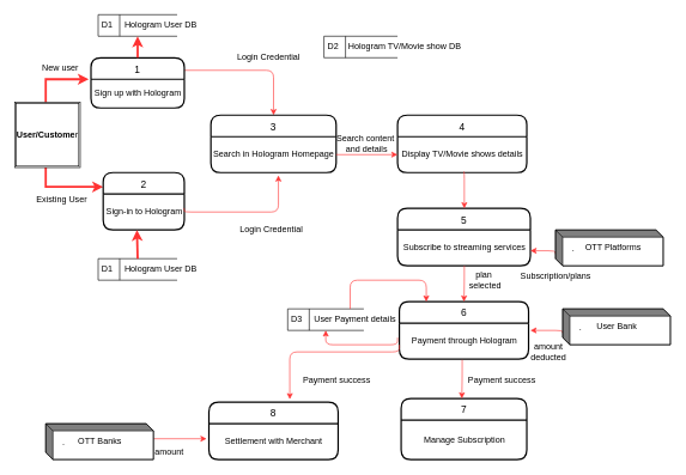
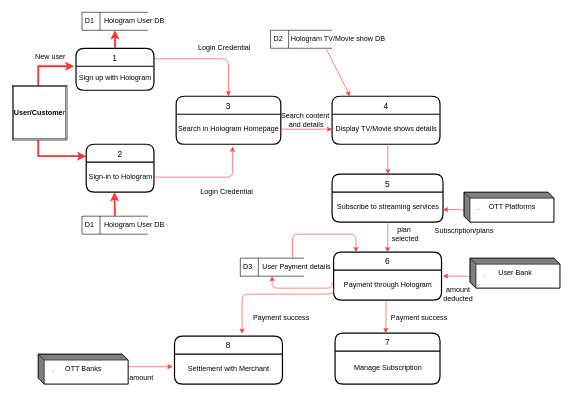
+ <mxCell id="32" value="" style="endArrow=classic;html=1;fillColor=#FF0000;strokeColor=#FF3333;exitX=0.909;exitY=1.067;exitDx=0;exitDy=0;exitPerimeter=0;entryX=0.167;entryY=0;entryDx=0;entryDy=0;entryPerimeter=0;" parent="1" source="13" target="11" edge="1"><mxGeometry width="50" height="50" relative="1" as="geometry"><mxPoint x="443" y="123" as="sourcePoint" /><mxPoint x="593" y="112" as="targetPoint" /></mxGeometry></mxCell>
- <mxCell id="41" value="Existing User" style="text;html=1;align=center;verticalAlign=middle;resizable=0;points=[];autosize=1;" parent="1" vertex="1"><mxGeometry x="40" y="267" width="90" height="20" as="geometry" /></mxCell>
